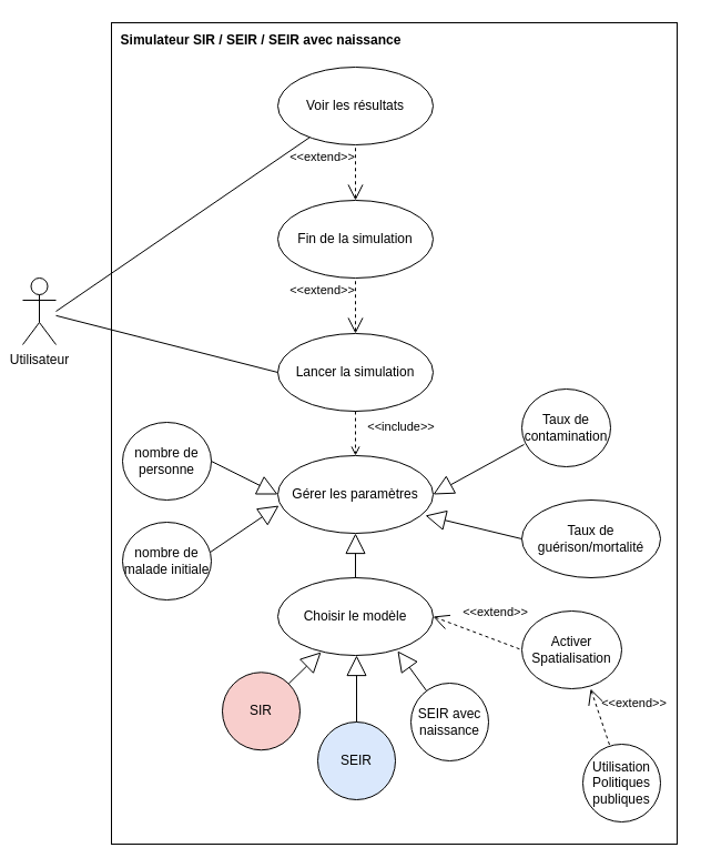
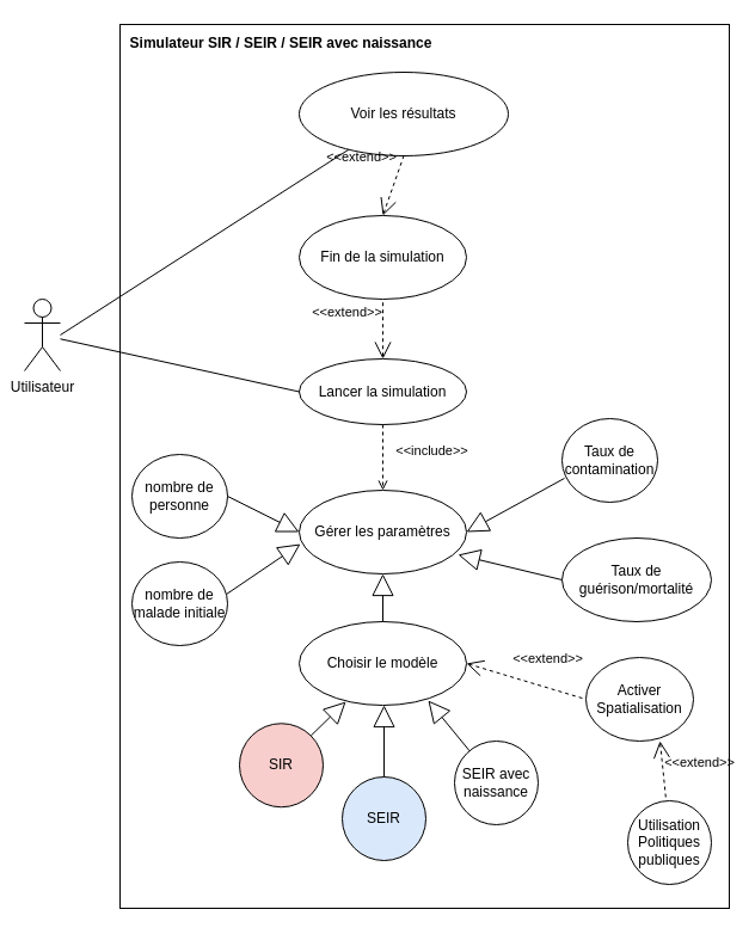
- <mxCell id="7" value="Voir les résultats" style="ellipse;whiteSpace=wrap;html=1;" parent="1" vertex="1"><mxGeometry x="250" y="60" width="140" height="70" as="geometry" /></mxCell>
+ <mxCell id="7" value="Voir les résultats" style="ellipse;whiteSpace=wrap;html=1;" parent="1" vertex="1"><mxGeometry x="250" y="60" width="175" height="70" as="geometry" /></mxCell>
- <mxCell id="5" value="Lancer la simulation" style="ellipse;whiteSpace=wrap;html=1;" parent="1" vertex="1"><mxGeometry x="250" y="300" width="140" height="70" as="geometry" /></mxCell>
+ <mxCell id="5" value="Lancer la simulation" style="ellipse;whiteSpace=wrap;html=1;" parent="1" vertex="1"><mxGeometry x="250" y="300" width="140" height="55" as="geometry" /></mxCell>
- <mxCell id="9" value="Activer Spatialisation" style="ellipse;whiteSpace=wrap;html=1;" parent="1" vertex="1"><mxGeometry x="470" y="550" width="90" height="70" as="geometry" /></mxCell>
+ <mxCell id="9" value="Activer Spatialisation" style="ellipse;whiteSpace=wrap;html=1;" parent="1" vertex="1"><mxGeometry x="490" y="550" width="90" height="70" as="geometry" /></mxCell>
- <mxCell id="14" value="SEIR avec naissance" style="ellipse;whiteSpace=wrap;html=1;" parent="1" vertex="1"><mxGeometry x="370" y="615" width="70" height="70" as="geometry" /></mxCell>
+ <mxCell id="14" value="SEIR avec naissance" style="ellipse;whiteSpace=wrap;html=1;" parent="1" vertex="1"><mxGeometry x="380" y="620" width="70" height="70" as="geometry" /></mxCell>
